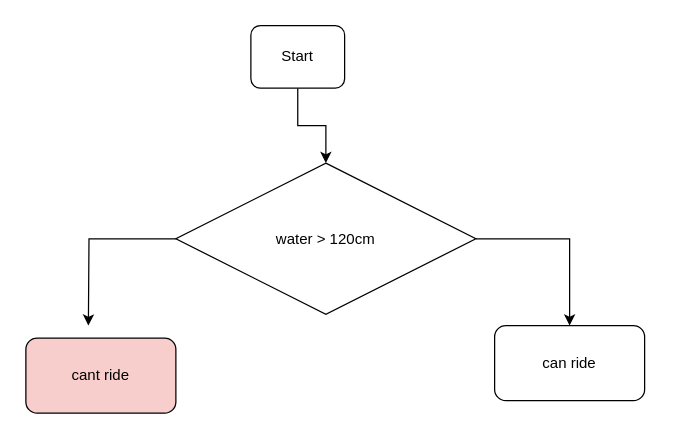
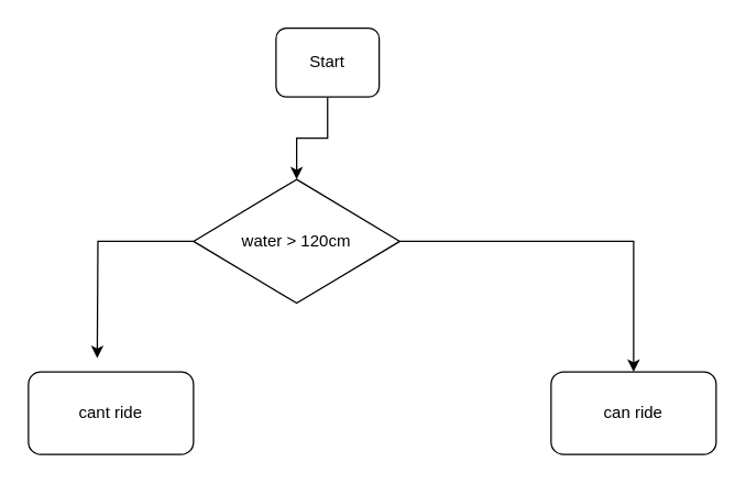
- <mxCell id="4" value="water &amp;gt; 120cm" style="rhombus;whiteSpace=wrap;html=1;" vertex="1" parent="1"><mxGeometry x="140" y="130" width="240" height="121" as="geometry" /></mxCell>
+ <mxCell id="4" value="water &amp;gt; 120cm" style="rhombus;whiteSpace=wrap;html=1;" vertex="1" parent="1"><mxGeometry x="140" y="130" width="150" height="90" as="geometry" /></mxCell>
- <mxCell id="8" value="can ride" style="rounded=1;whiteSpace=wrap;html=1;" vertex="1" parent="1"><mxGeometry x="395" y="260" width="120" height="60" as="geometry" /></mxCell>
+ <mxCell id="8" value="can ride" style="rounded=1;whiteSpace=wrap;html=1;" vertex="1" parent="1"><mxGeometry x="400" y="270" width="120" height="60" as="geometry" /></mxCell>
- <mxCell id="7" value="cant ride" style="rounded=1;whiteSpace=wrap;html=1;fillColor=#f8cecc;" vertex="1" parent="1"><mxGeometry x="20" y="270" width="120" height="60" as="geometry" /></mxCell>
+ <mxCell id="7" value="cant ride" style="rounded=1;whiteSpace=wrap;html=1;" vertex="1" parent="1"><mxGeometry x="20" y="270" width="120" height="60" as="geometry" /></mxCell>
